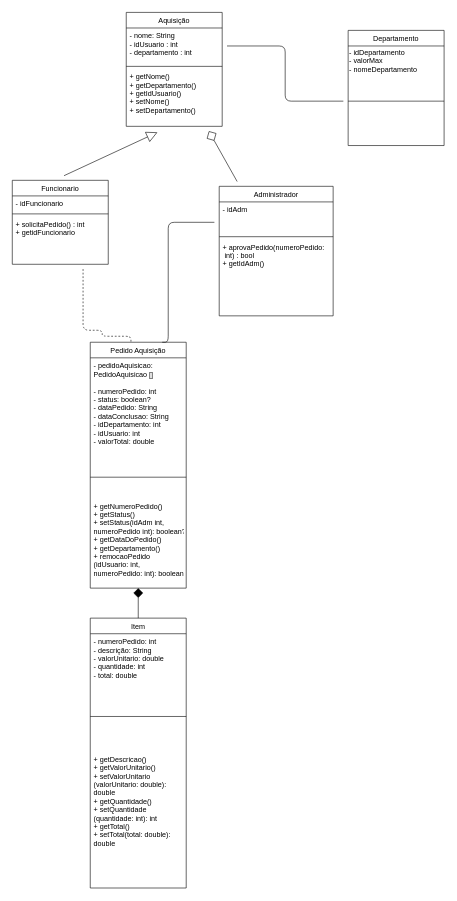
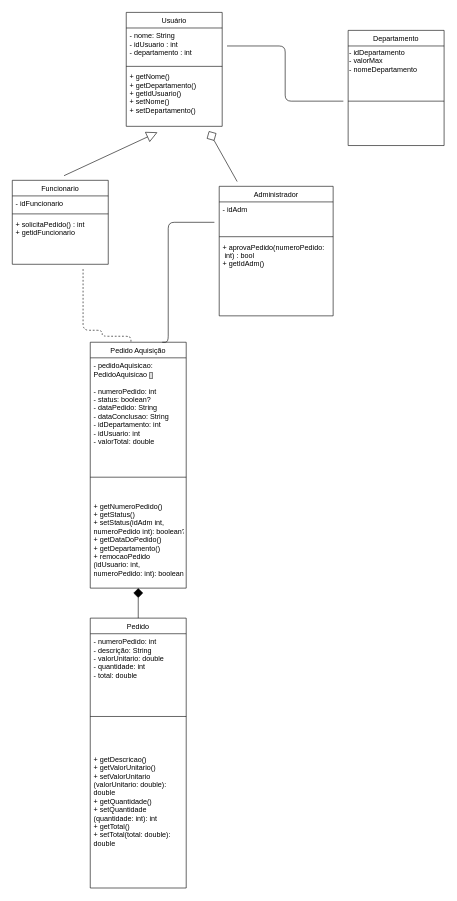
- <mxCell id="2" value="Aquisição" style="swimlane;fontStyle=0;align=center;verticalAlign=top;childLayout=stackLayout;horizontal=1;startSize=26;horizontalStack=0;resizeParent=1;resizeLast=0;collapsible=1;marginBottom=0;rounded=0;shadow=0;strokeWidth=1;" parent="1" vertex="1"><mxGeometry x="210" y="20" width="160" height="190" as="geometry"><mxRectangle x="230" y="140" width="160" height="26" as="alternateBounds" /></mxGeometry></mxCell>
+ <mxCell id="2" value="Usuário" style="swimlane;fontStyle=0;align=center;verticalAlign=top;childLayout=stackLayout;horizontal=1;startSize=26;horizontalStack=0;resizeParent=1;resizeLast=0;collapsible=1;marginBottom=0;rounded=0;shadow=0;strokeWidth=1;" parent="1" vertex="1"><mxGeometry x="210" y="20" width="160" height="190" as="geometry"><mxRectangle x="230" y="140" width="160" height="26" as="alternateBounds" /></mxGeometry></mxCell>
- <mxCell id="21" value="Item&#10;" style="swimlane;fontStyle=0;align=center;verticalAlign=top;childLayout=stackLayout;horizontal=1;startSize=26;horizontalStack=0;resizeParent=1;resizeLast=0;collapsible=1;marginBottom=0;rounded=0;shadow=0;strokeWidth=1;" parent="1" vertex="1"><mxGeometry x="150" y="1030" width="160" height="450" as="geometry"><mxRectangle x="340" y="380" width="170" height="26" as="alternateBounds" /></mxGeometry></mxCell>
+ <mxCell id="21" value="Pedido&#10;" style="swimlane;fontStyle=0;align=center;verticalAlign=top;childLayout=stackLayout;horizontal=1;startSize=26;horizontalStack=0;resizeParent=1;resizeLast=0;collapsible=1;marginBottom=0;rounded=0;shadow=0;strokeWidth=1;" parent="1" vertex="1"><mxGeometry x="150" y="1030" width="160" height="450" as="geometry"><mxRectangle x="340" y="380" width="170" height="26" as="alternateBounds" /></mxGeometry></mxCell>
